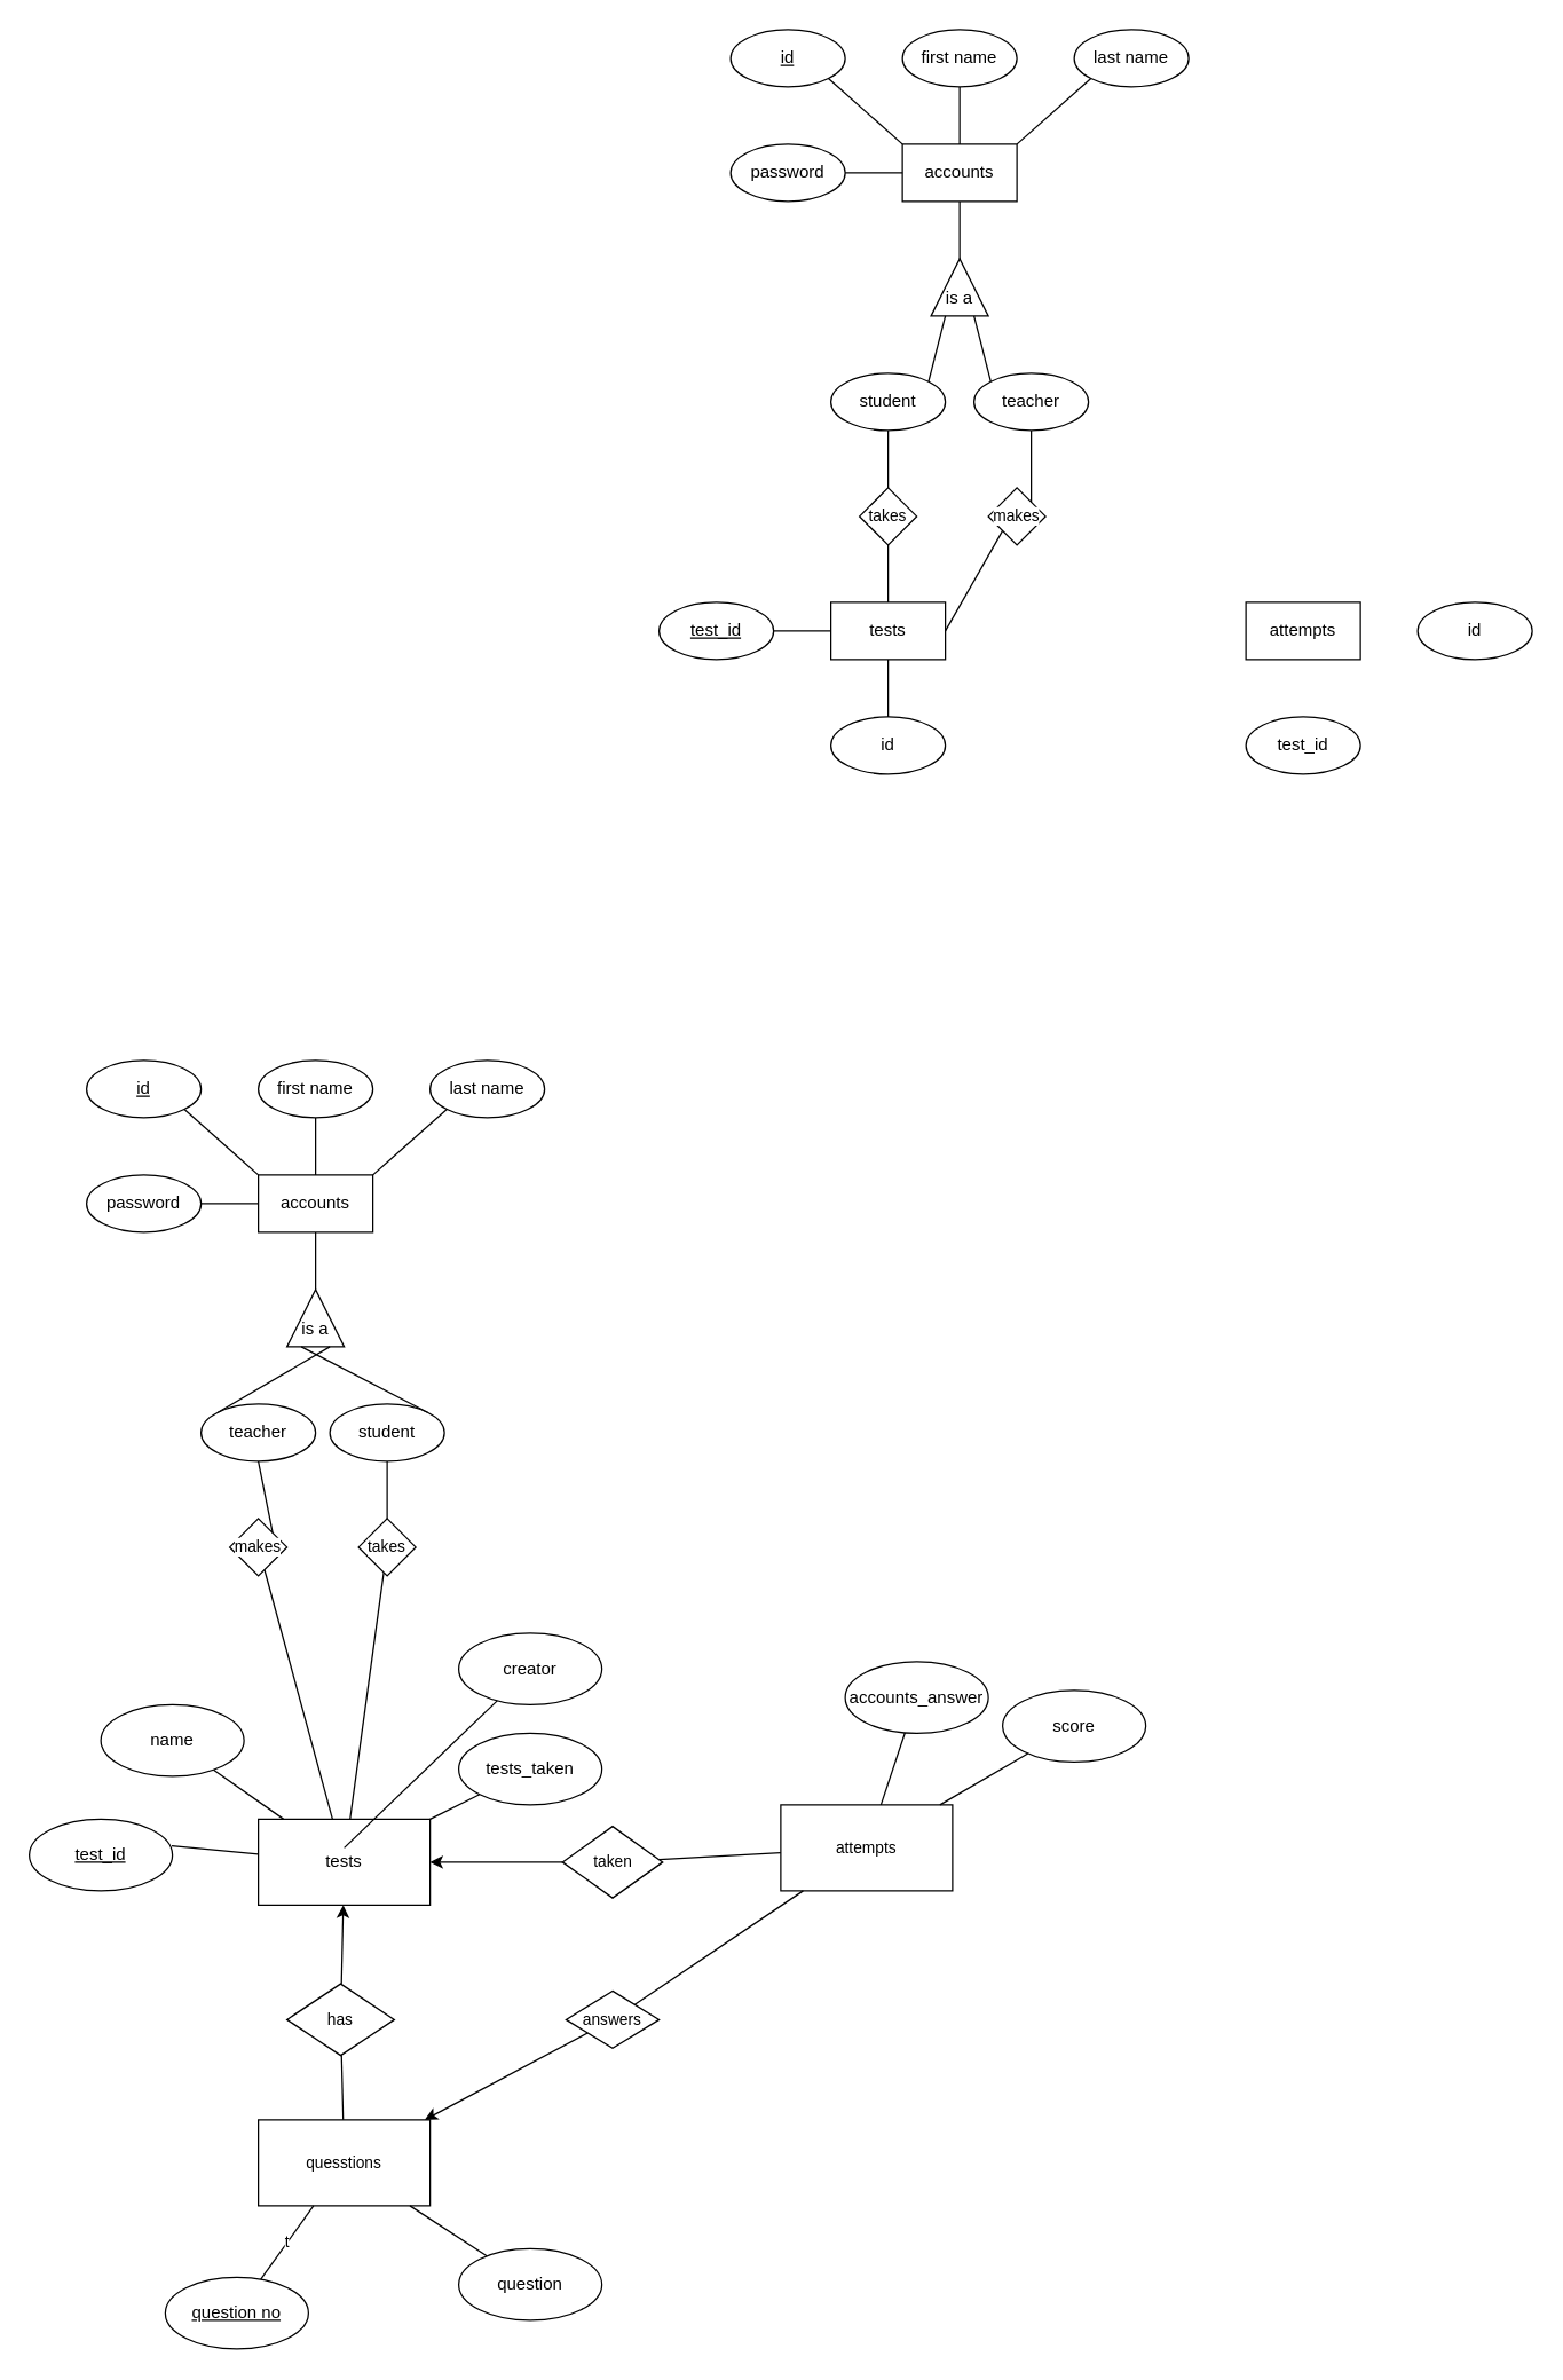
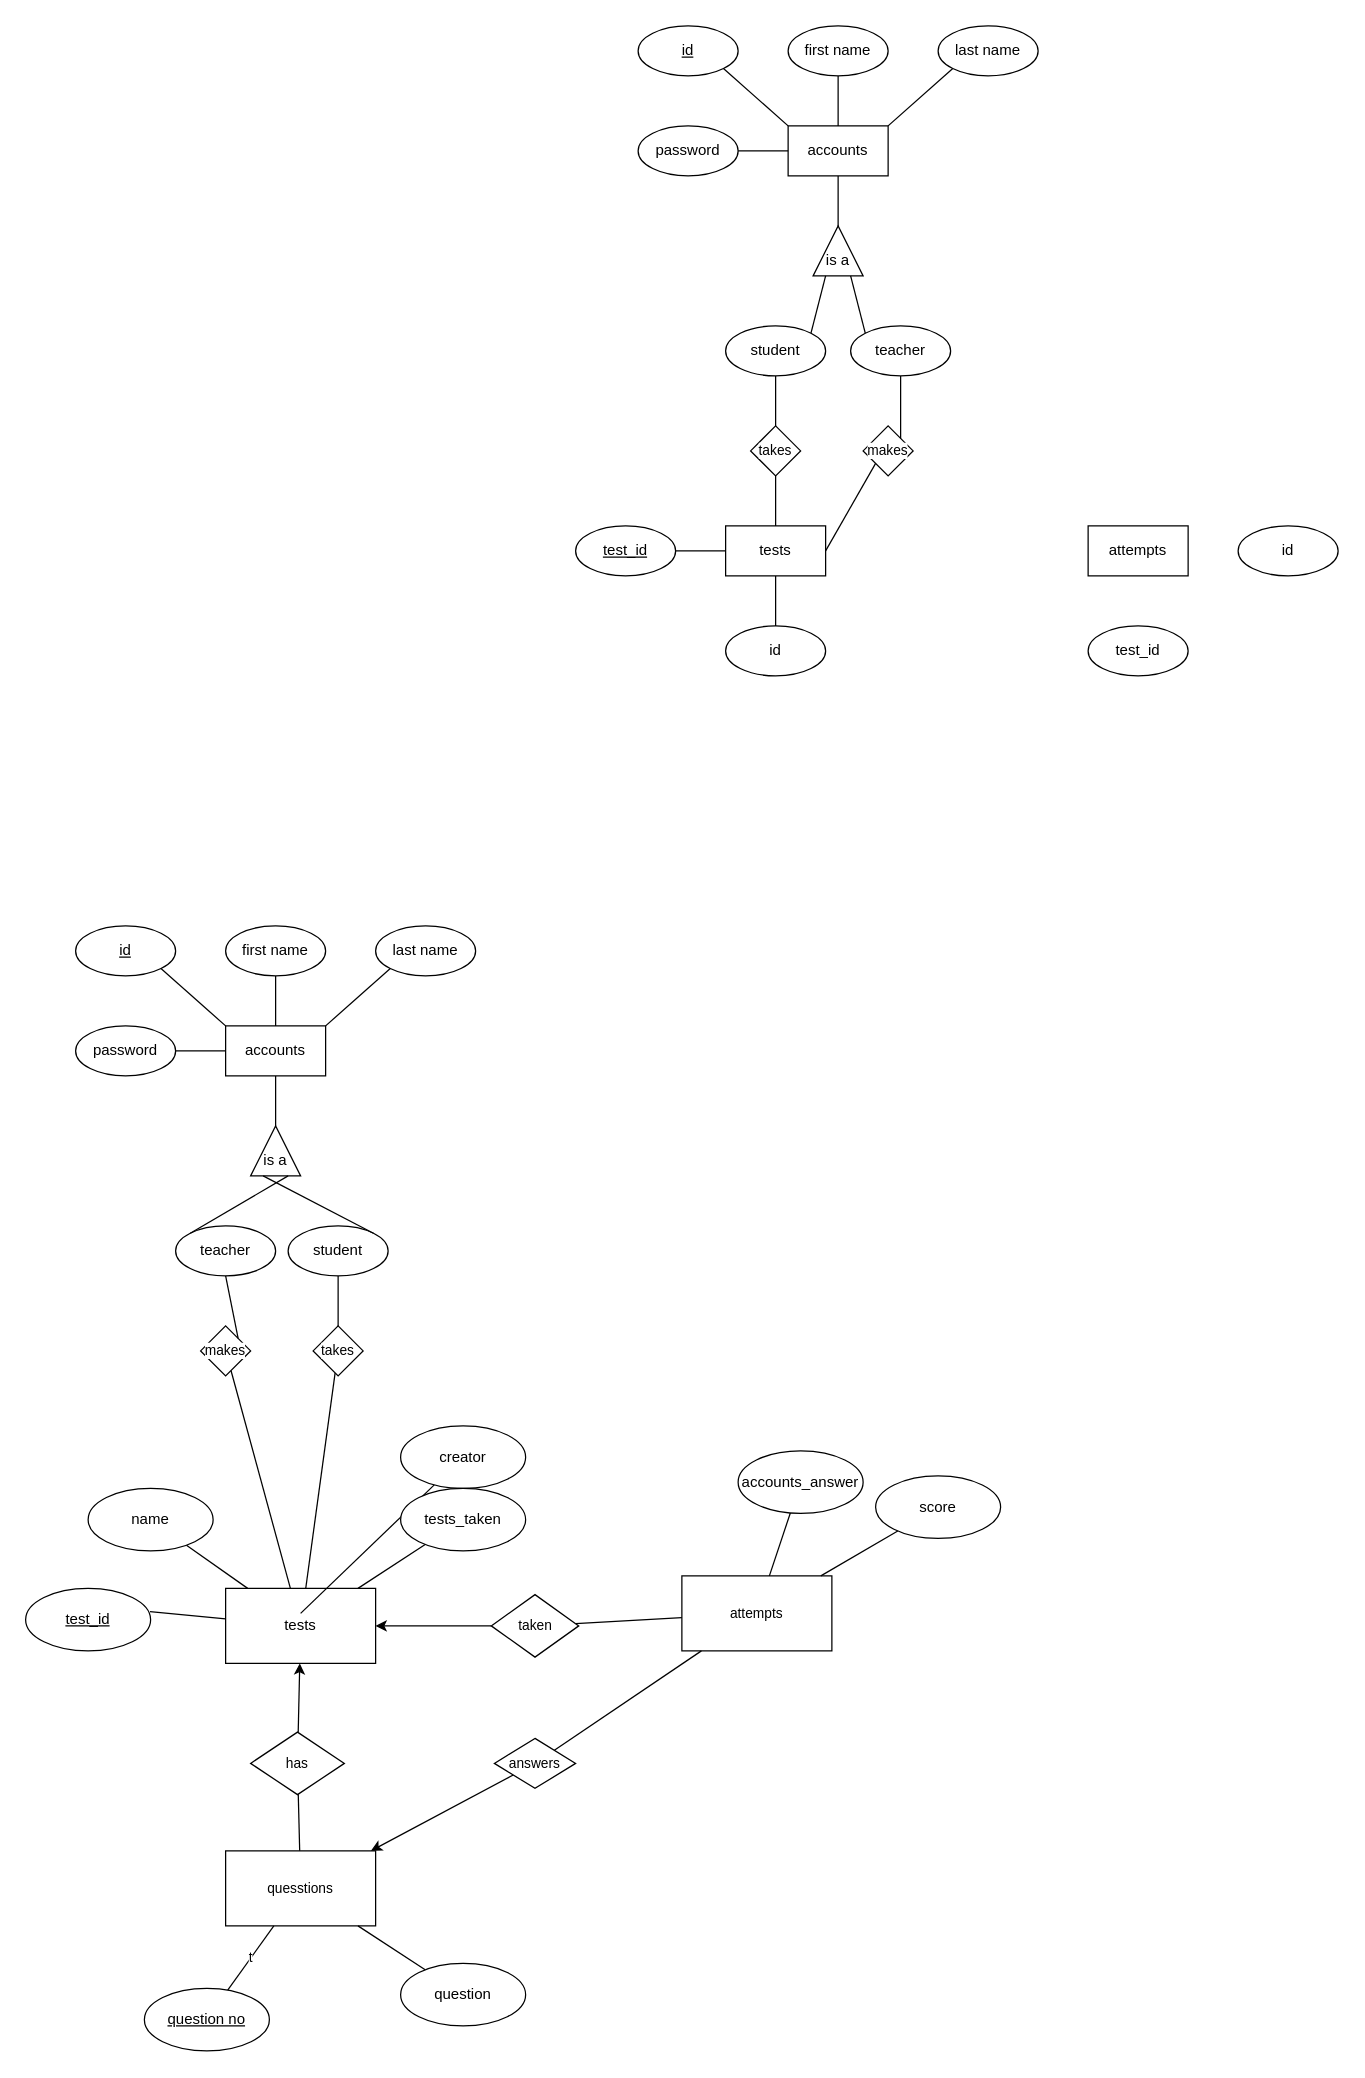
- <mxCell id="39" value="tests_taken" style="ellipse;whiteSpace=wrap;html=1;" vertex="1" parent="1"><mxGeometry x="320" y="1210" width="100" height="50" as="geometry" /></mxCell>
+ <mxCell id="39" value="tests_taken" style="ellipse;whiteSpace=wrap;html=1;" vertex="1" parent="1"><mxGeometry x="320" y="1190" width="100" height="50" as="geometry" /></mxCell>
